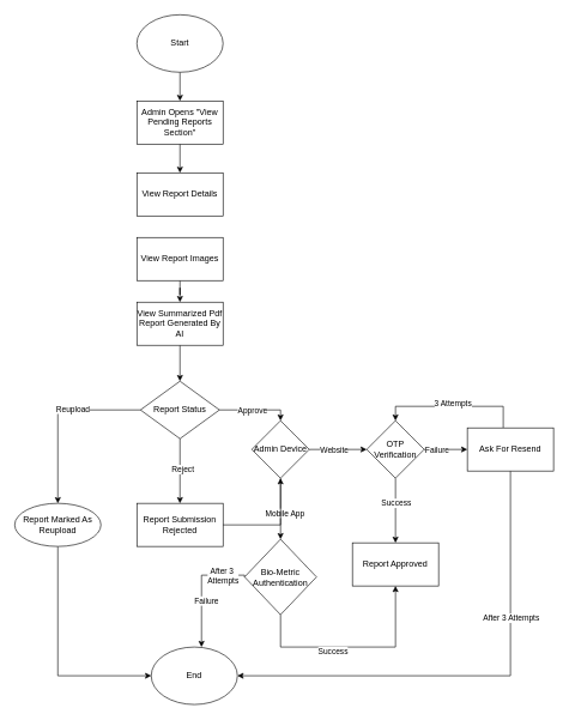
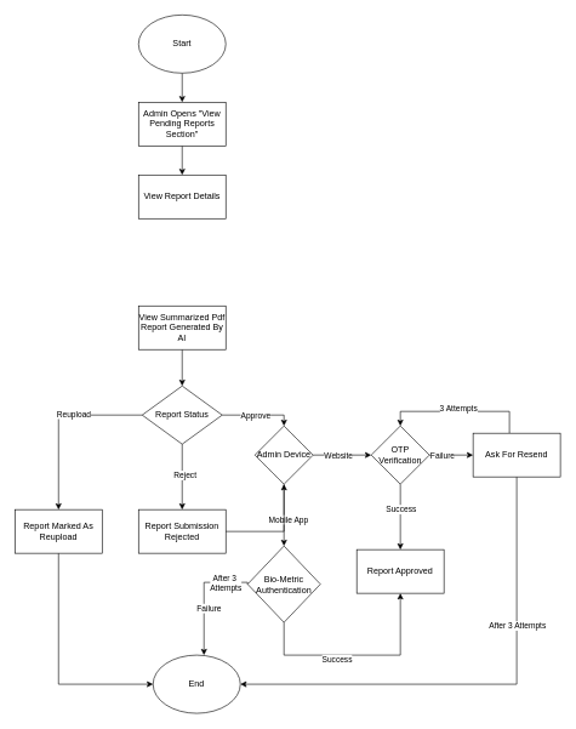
- <mxCell id="8" value="View Report Images" style="whiteSpace=wrap;html=1;" vertex="1" parent="1"><mxGeometry x="190" y="330" width="120" height="60" as="geometry" /></mxCell>
- <mxCell id="7" value="" style="edgeStyle=orthogonalEdgeStyle;rounded=0;orthogonalLoop=1;jettySize=auto;html=1;" edge="1" parent="1" source="8" target="10"><mxGeometry relative="1" as="geometry" /></mxCell>
- <mxCell id="39" value="Report Marked As Reupload" style="ellipse;whiteSpace=wrap;html=1;" vertex="1" parent="1"><mxGeometry x="20" y="700" width="120" height="60" as="geometry" /></mxCell>
+ <mxCell id="39" value="Report Marked As Reupload" style="whiteSpace=wrap;html=1;" vertex="1" parent="1"><mxGeometry x="20" y="700" width="120" height="60" as="geometry" /></mxCell>
